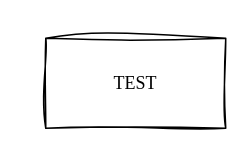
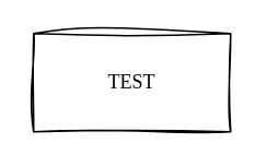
- <mxCell id="2" value="TEST" style="rounded=0;whiteSpace=wrap;html=1;sketch=1;hachureGap=4;jiggle=2;curveFitting=1;fontFamily=Architects Daughter;fontSource=https%3A%2F%2Ffonts.googleapis.com%2Fcss%3Ffamily%3DArchitects%2BDaughter;" vertex="1" parent="1"><mxGeometry x="30" y="25" width="120" height="60" as="geometry" /></mxCell>
+ <mxCell id="2" value="TEST" style="rounded=0;whiteSpace=wrap;html=1;sketch=1;hachureGap=4;jiggle=2;curveFitting=1;fontFamily=Architects Daughter;fontSource=https%3A%2F%2Ffonts.googleapis.com%2Fcss%3Ffamily%3DArchitects%2BDaughter;" vertex="1" parent="1"><mxGeometry x="20" y="20" width="120" height="60" as="geometry" /></mxCell>
